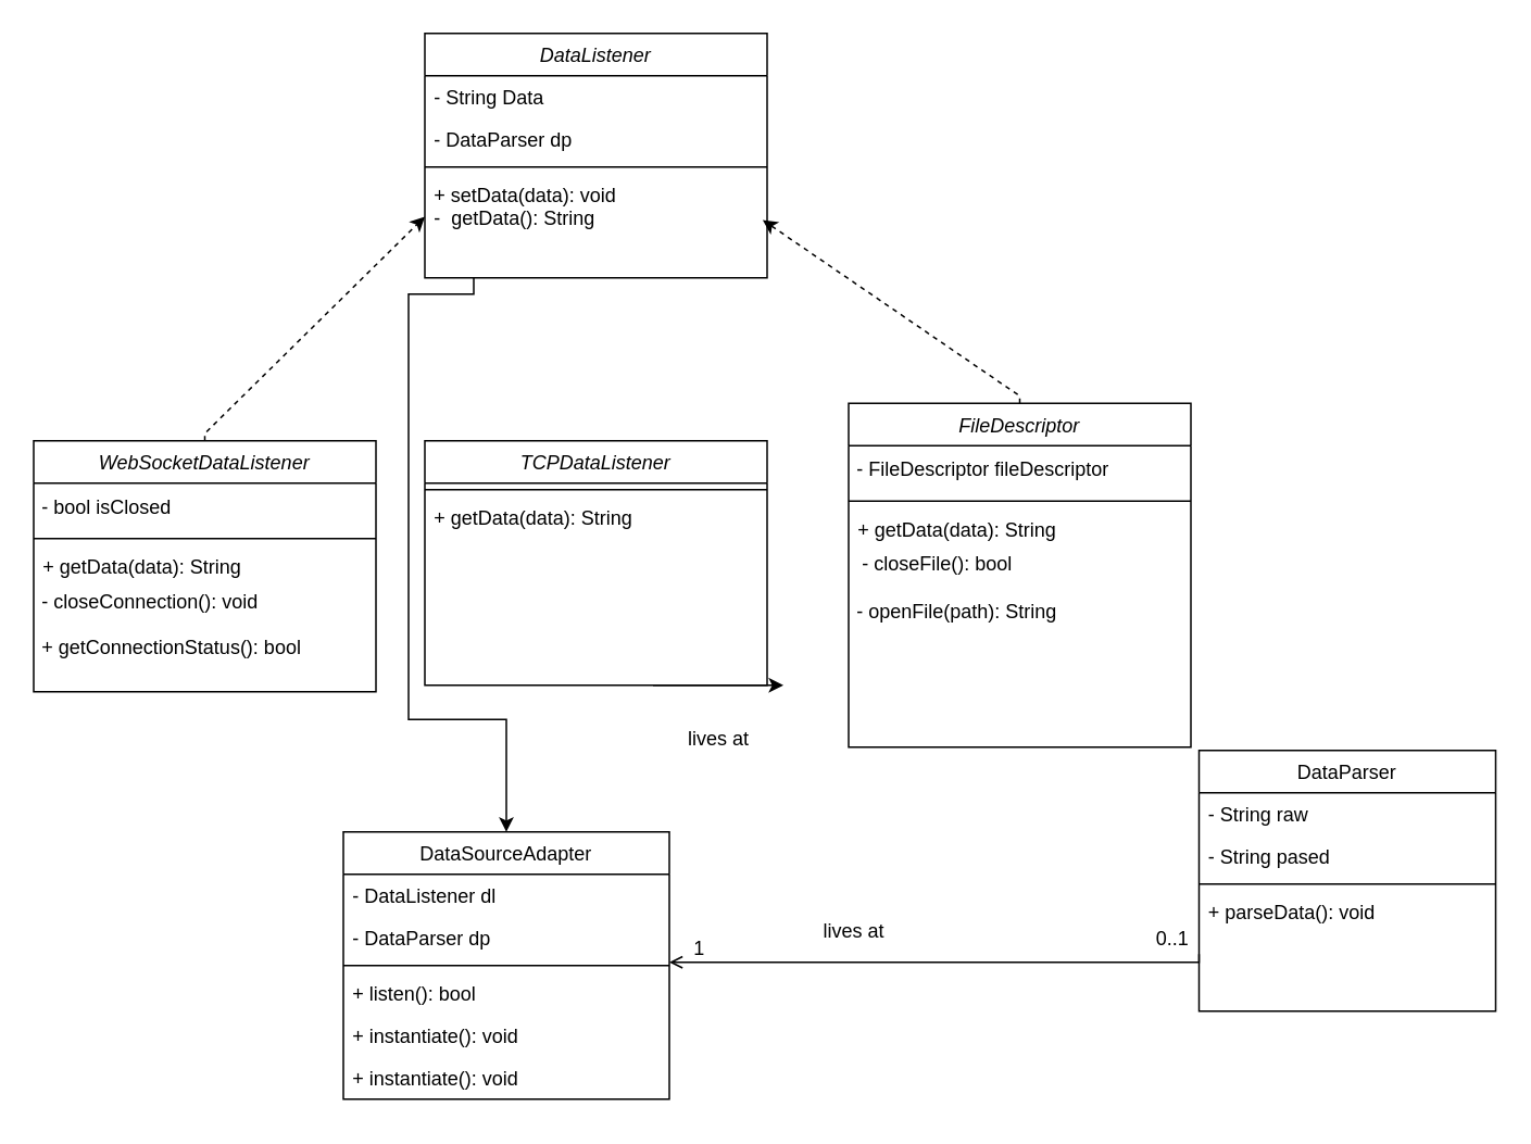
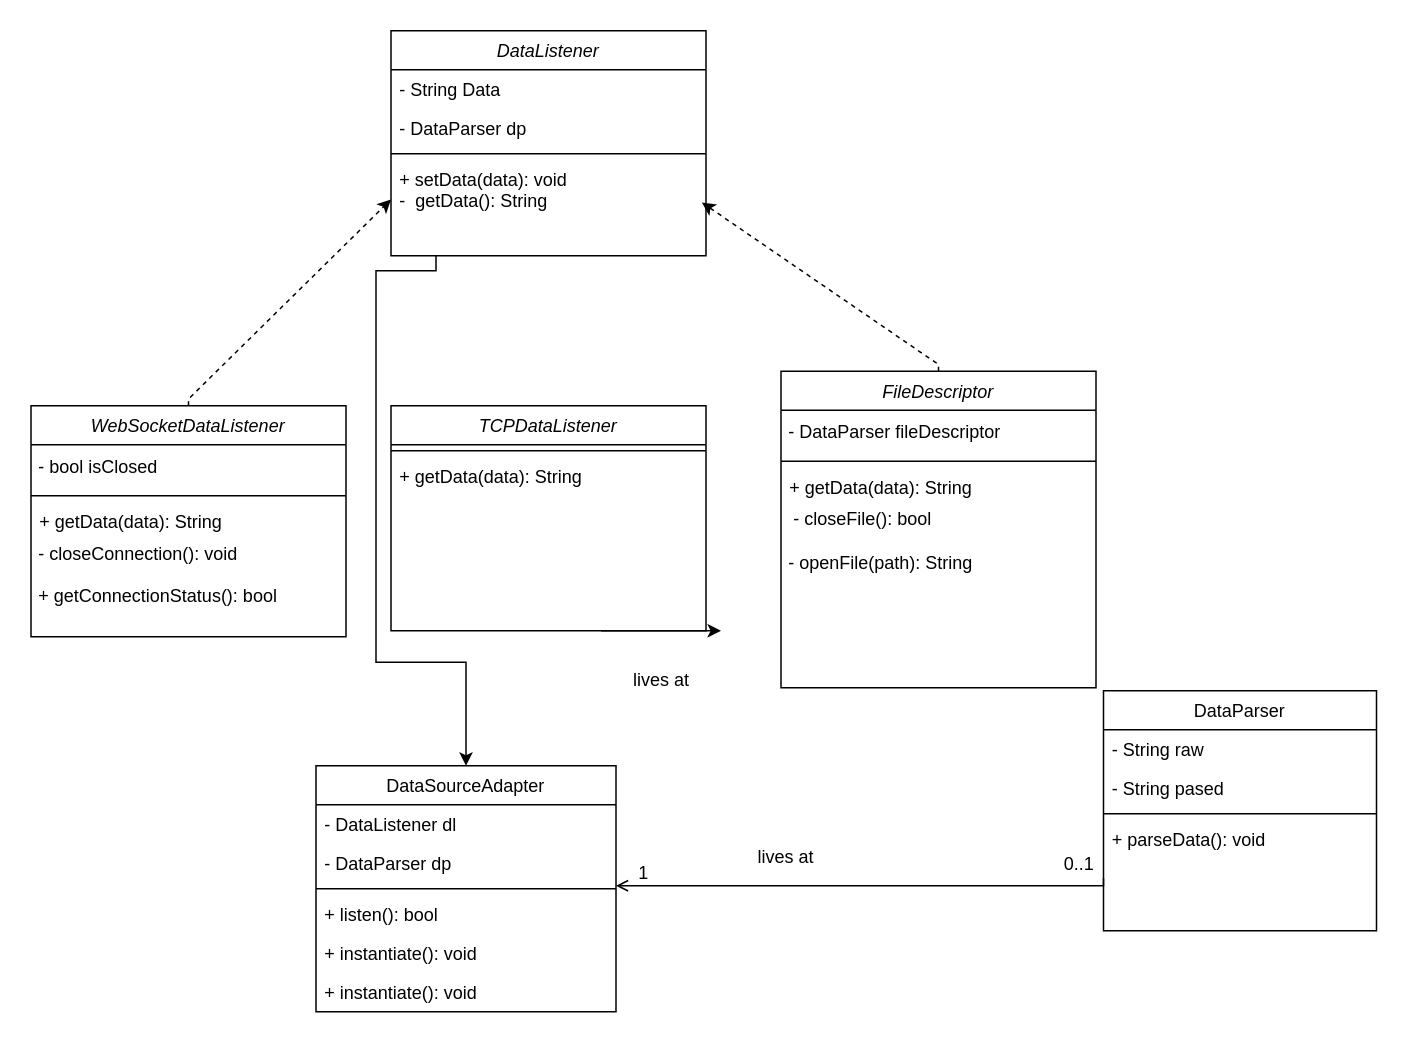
- <mxCell id="38" value="&lt;div align=&quot;left&quot;&gt;&amp;nbsp;- FileDescriptor fileDescriptor&lt;/div&gt;" style="text;html=1;align=left;verticalAlign=middle;resizable=0;points=[];autosize=1;strokeColor=none;fillColor=none;" parent="37" vertex="1"><mxGeometry y="26" width="210" height="30" as="geometry" /></mxCell>
+ <mxCell id="38" value="&lt;div align=&quot;left&quot;&gt;&amp;nbsp;- DataParser fileDescriptor&lt;/div&gt;" style="text;html=1;align=left;verticalAlign=middle;resizable=0;points=[];autosize=1;strokeColor=none;fillColor=none;" parent="37" vertex="1"><mxGeometry y="26" width="210" height="30" as="geometry" /></mxCell>
